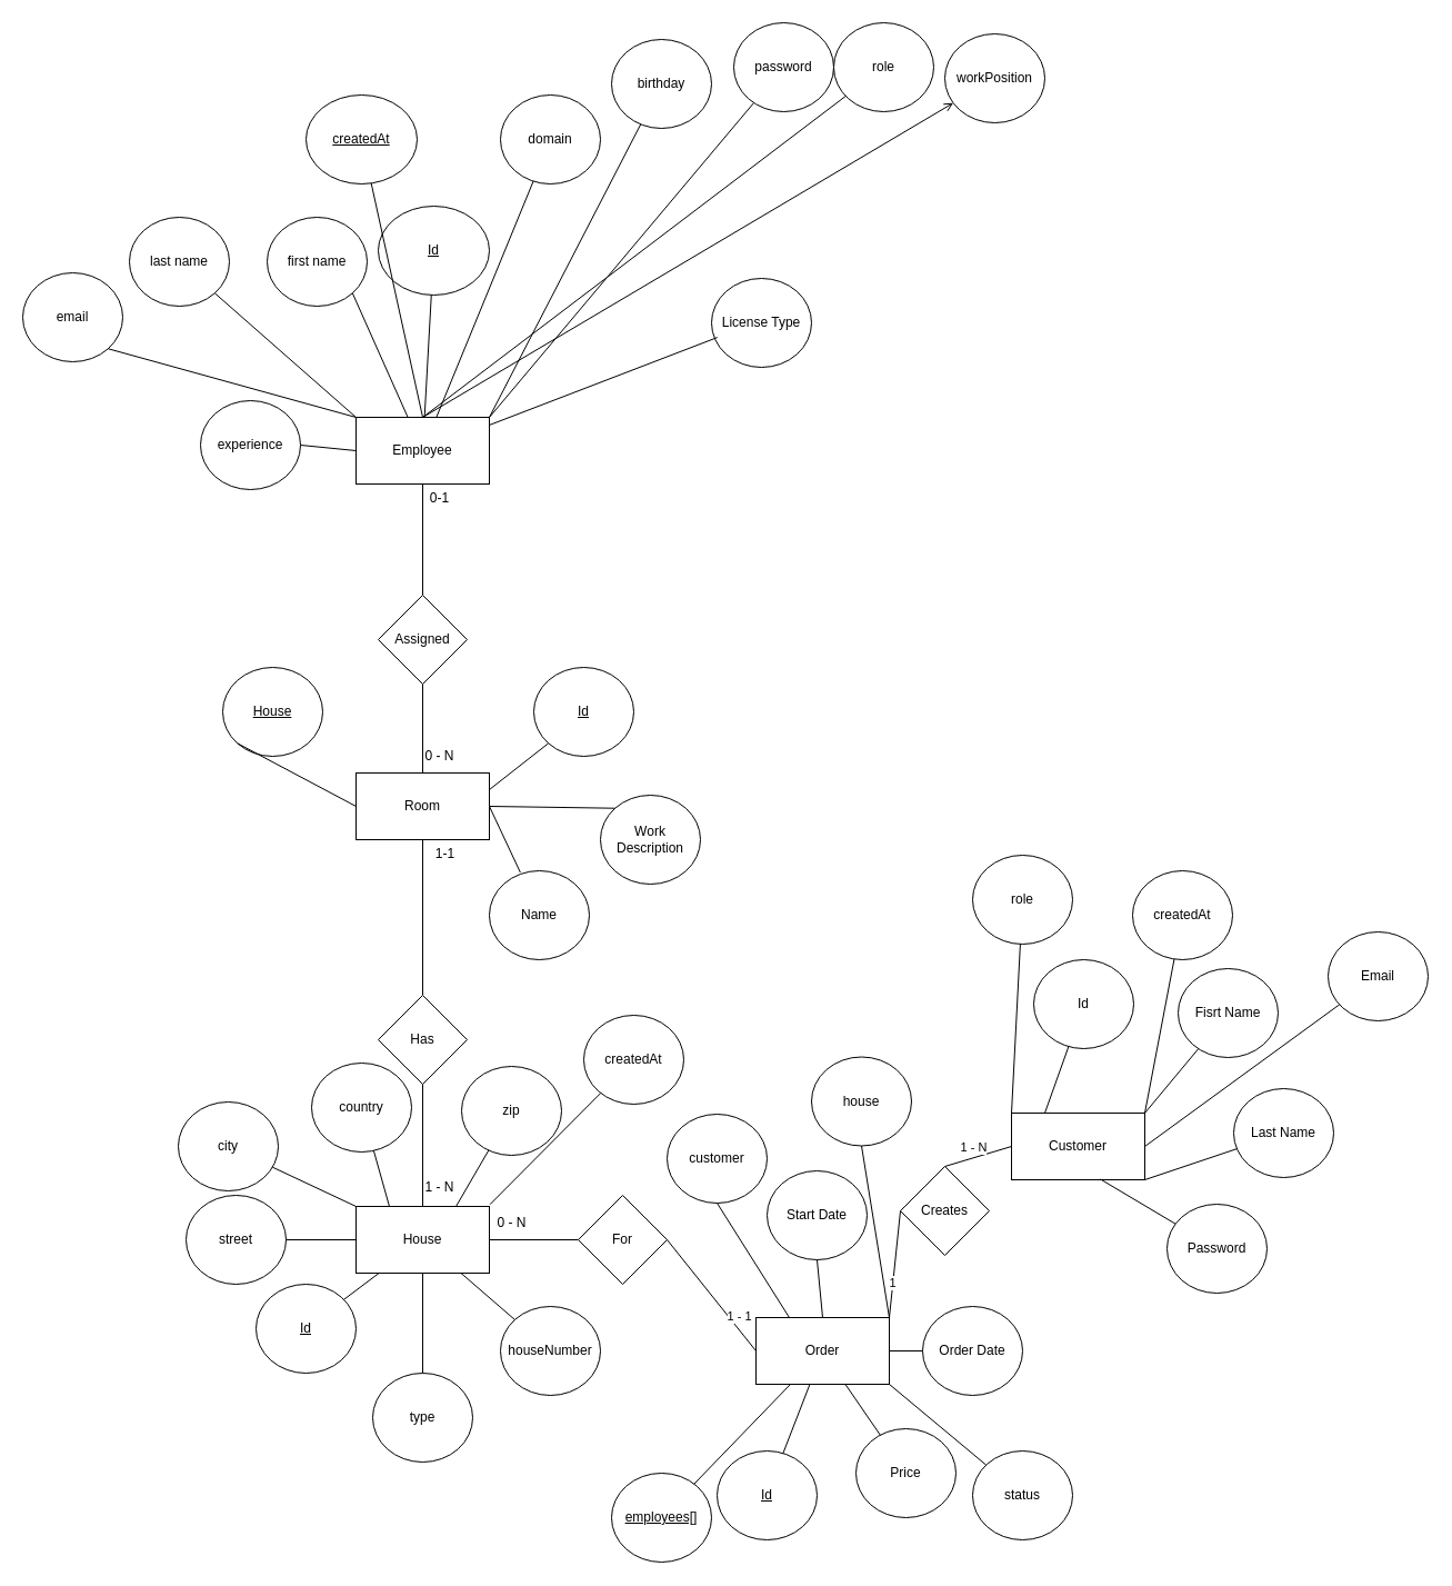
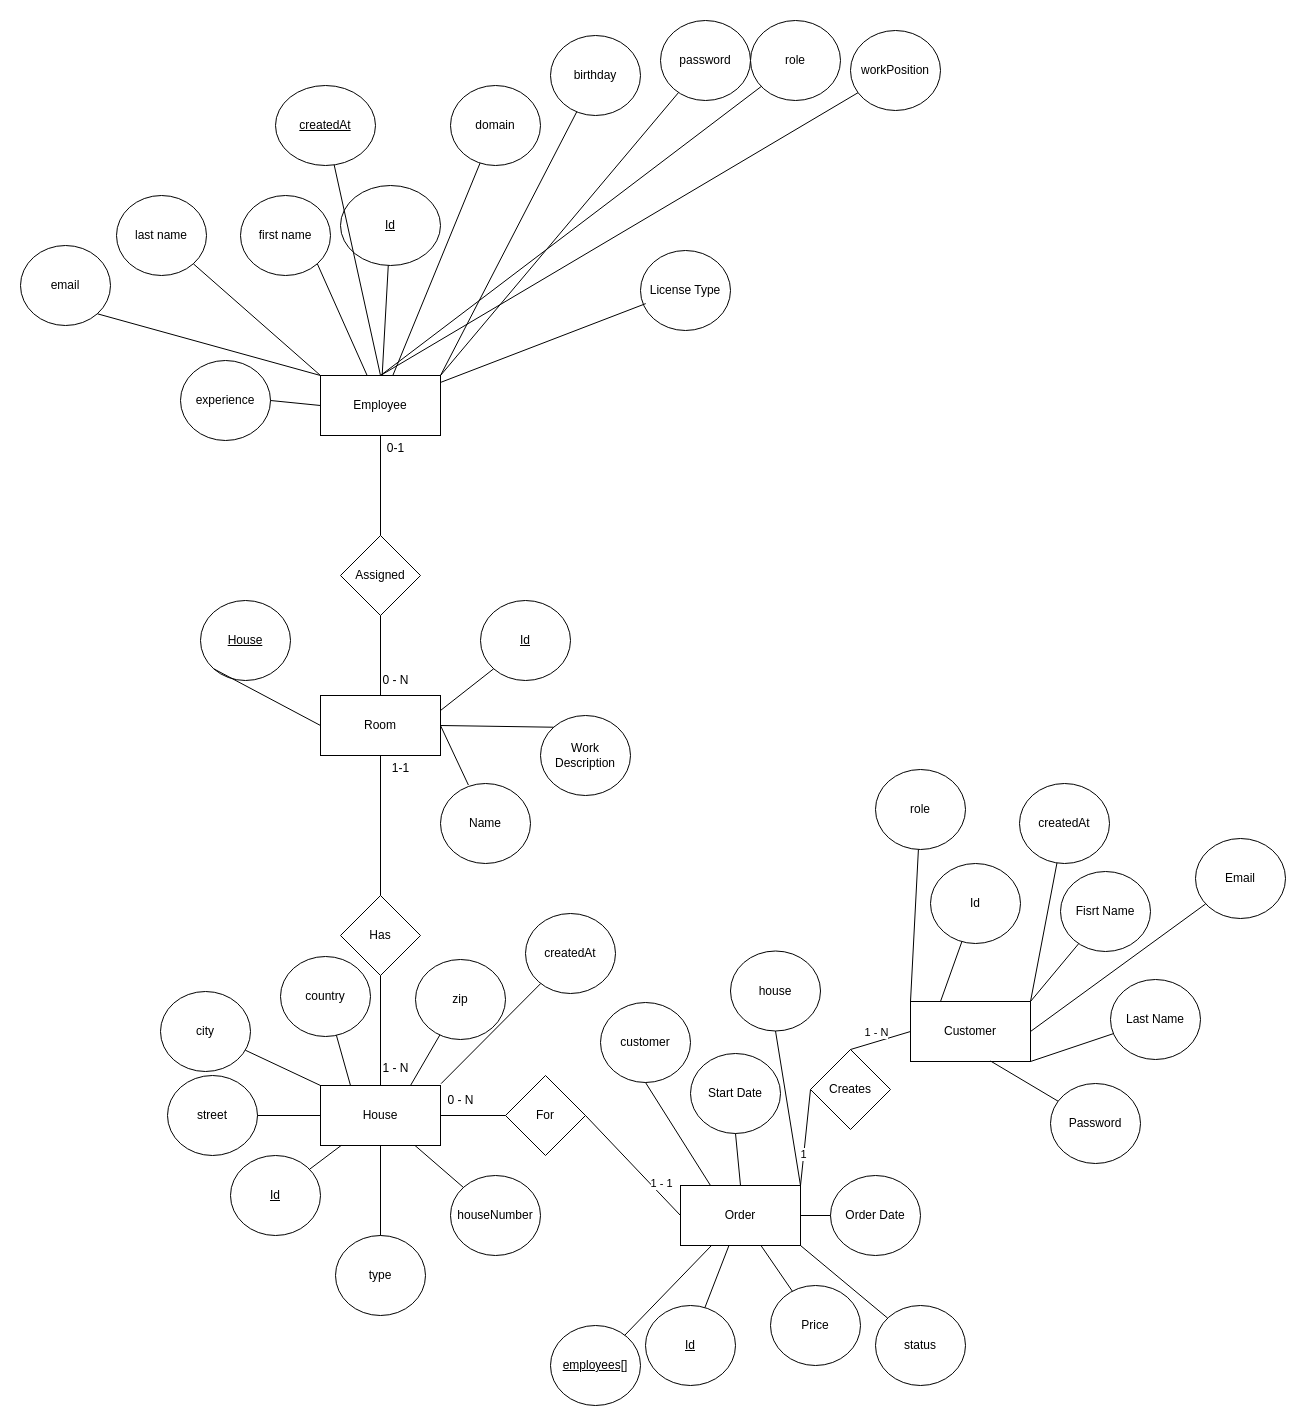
- <mxCell id="76" value="" style="endArrow=open;html=1;rounded=0;exitX=0.5;exitY=0;exitDx=0;exitDy=0;" edge="1" parent="1" target="75" source="4"><mxGeometry width="50" height="50" relative="1" as="geometry"><mxPoint x="480" y="385" as="sourcePoint" /><mxPoint x="648" y="210" as="targetPoint" /></mxGeometry></mxCell>
+ <mxCell id="76" value="" style="endArrow=none;html=1;rounded=0;exitX=0.5;exitY=0;exitDx=0;exitDy=0;" edge="1" parent="1" target="75" source="4"><mxGeometry width="50" height="50" relative="1" as="geometry"><mxPoint x="480" y="385" as="sourcePoint" /><mxPoint x="648" y="210" as="targetPoint" /></mxGeometry></mxCell>
- <mxCell id="12" value="For" style="rhombus;whiteSpace=wrap;html=1;" parent="1" vertex="1"><mxGeometry x="520" y="1075" width="80" height="80" as="geometry" /></mxCell>
+ <mxCell id="12" value="For" style="rhombus;whiteSpace=wrap;html=1;" parent="1" vertex="1"><mxGeometry x="505" y="1075" width="80" height="80" as="geometry" /></mxCell>
